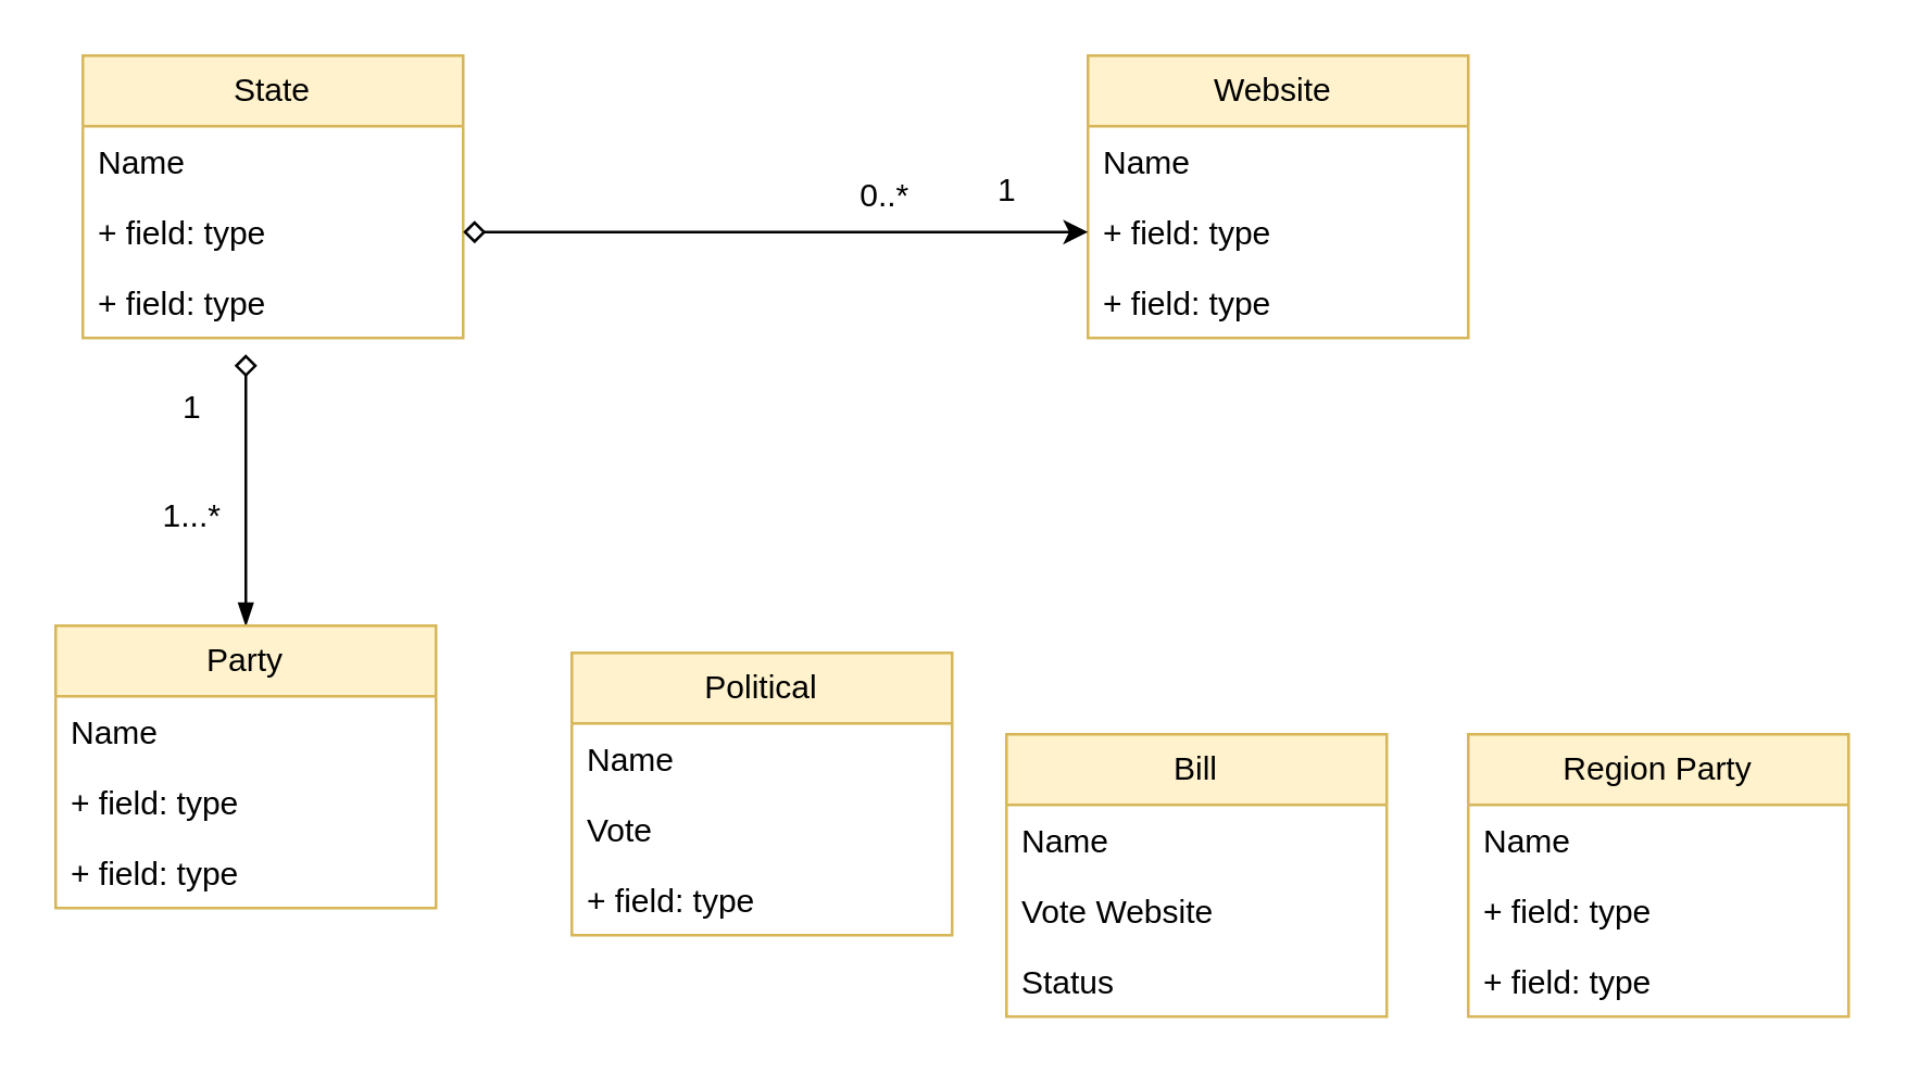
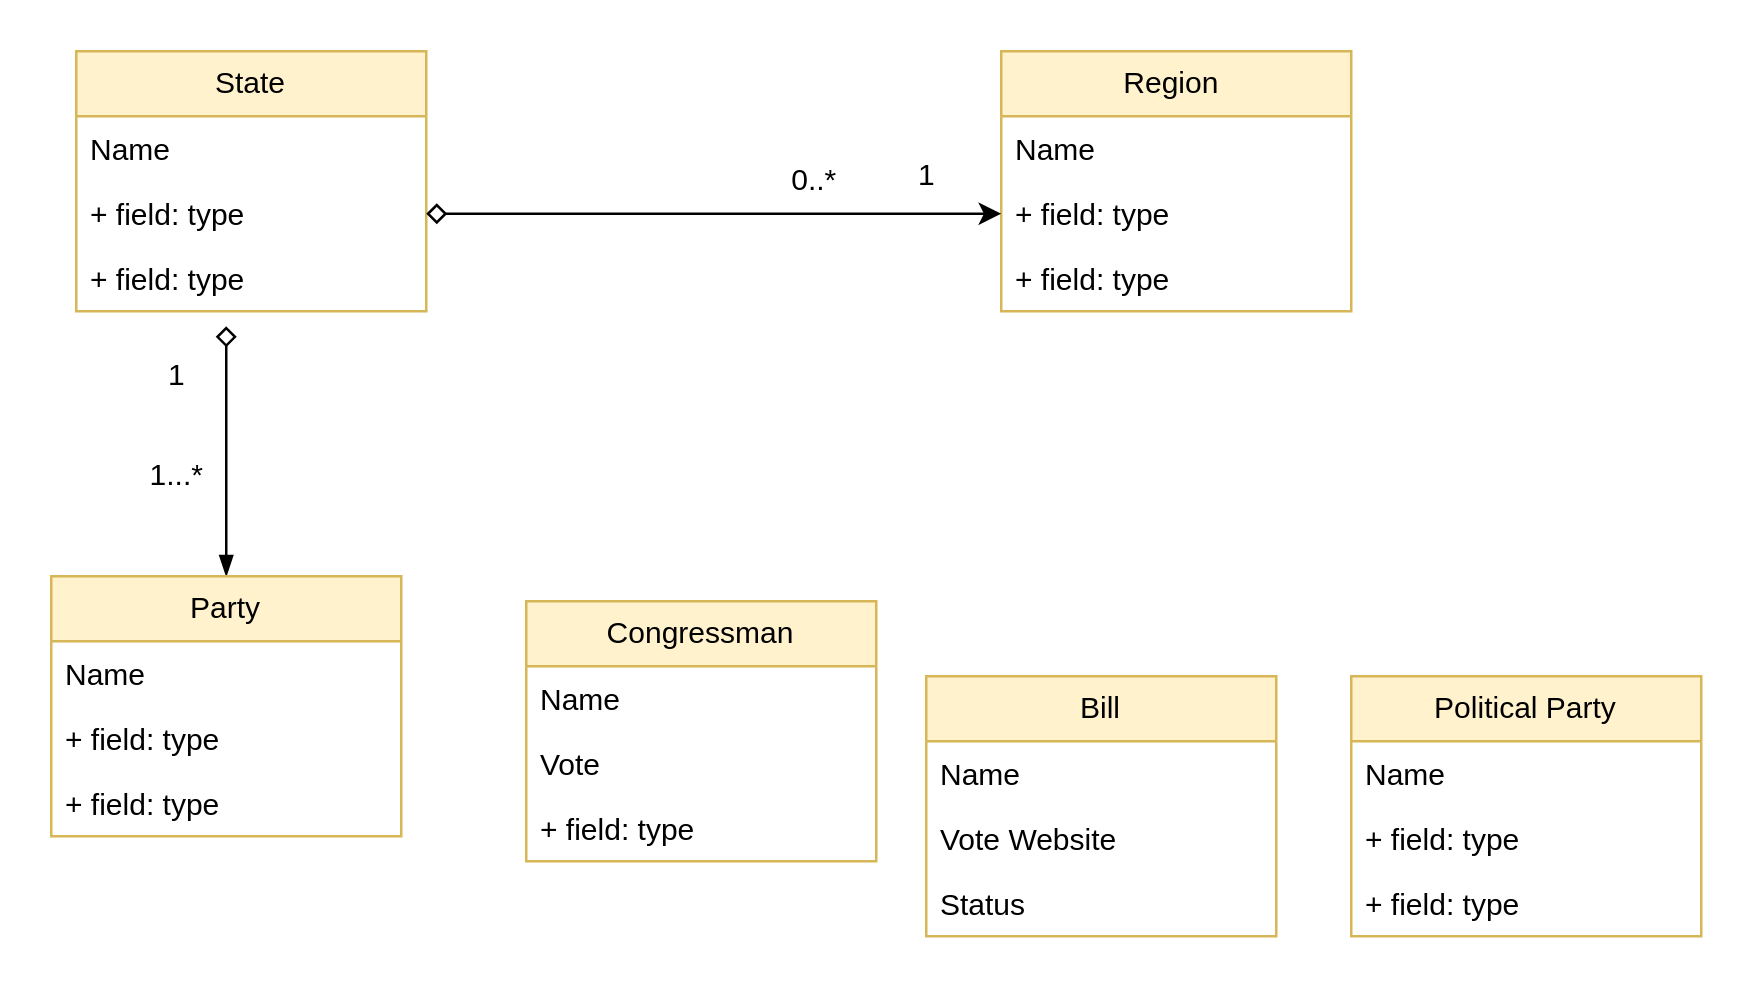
- <mxCell id="6" value="Website&amp;nbsp;" style="swimlane;fontStyle=0;childLayout=stackLayout;horizontal=1;startSize=26;fillColor=#fff2cc;horizontalStack=0;resizeParent=1;resizeParentMax=0;resizeLast=0;collapsible=1;marginBottom=0;whiteSpace=wrap;html=1;strokeColor=#d6b656;" parent="1" vertex="1"><mxGeometry x="400" y="20" width="140" height="104" as="geometry" /></mxCell>
+ <mxCell id="6" value="Region&amp;nbsp;" style="swimlane;fontStyle=0;childLayout=stackLayout;horizontal=1;startSize=26;fillColor=#fff2cc;horizontalStack=0;resizeParent=1;resizeParentMax=0;resizeLast=0;collapsible=1;marginBottom=0;whiteSpace=wrap;html=1;strokeColor=#d6b656;" parent="1" vertex="1"><mxGeometry x="400" y="20" width="140" height="104" as="geometry" /></mxCell>
- <mxCell id="18" value="Political" style="swimlane;fontStyle=0;childLayout=stackLayout;horizontal=1;startSize=26;fillColor=#fff2cc;horizontalStack=0;resizeParent=1;resizeParentMax=0;resizeLast=0;collapsible=1;marginBottom=0;whiteSpace=wrap;html=1;strokeColor=#d6b656;" parent="1" vertex="1"><mxGeometry x="210" y="240" width="140" height="104" as="geometry" /></mxCell>
+ <mxCell id="18" value="Congressman" style="swimlane;fontStyle=0;childLayout=stackLayout;horizontal=1;startSize=26;fillColor=#fff2cc;horizontalStack=0;resizeParent=1;resizeParentMax=0;resizeLast=0;collapsible=1;marginBottom=0;whiteSpace=wrap;html=1;strokeColor=#d6b656;" parent="1" vertex="1"><mxGeometry x="210" y="240" width="140" height="104" as="geometry" /></mxCell>
- <mxCell id="10" value="Region Party" style="swimlane;fontStyle=0;childLayout=stackLayout;horizontal=1;startSize=26;fillColor=#fff2cc;horizontalStack=0;resizeParent=1;resizeParentMax=0;resizeLast=0;collapsible=1;marginBottom=0;whiteSpace=wrap;html=1;strokeColor=#d6b656;" parent="1" vertex="1"><mxGeometry x="540" y="270" width="140" height="104" as="geometry" /></mxCell>
+ <mxCell id="10" value="Political Party" style="swimlane;fontStyle=0;childLayout=stackLayout;horizontal=1;startSize=26;fillColor=#fff2cc;horizontalStack=0;resizeParent=1;resizeParentMax=0;resizeLast=0;collapsible=1;marginBottom=0;whiteSpace=wrap;html=1;strokeColor=#d6b656;" parent="1" vertex="1"><mxGeometry x="540" y="270" width="140" height="104" as="geometry" /></mxCell>
